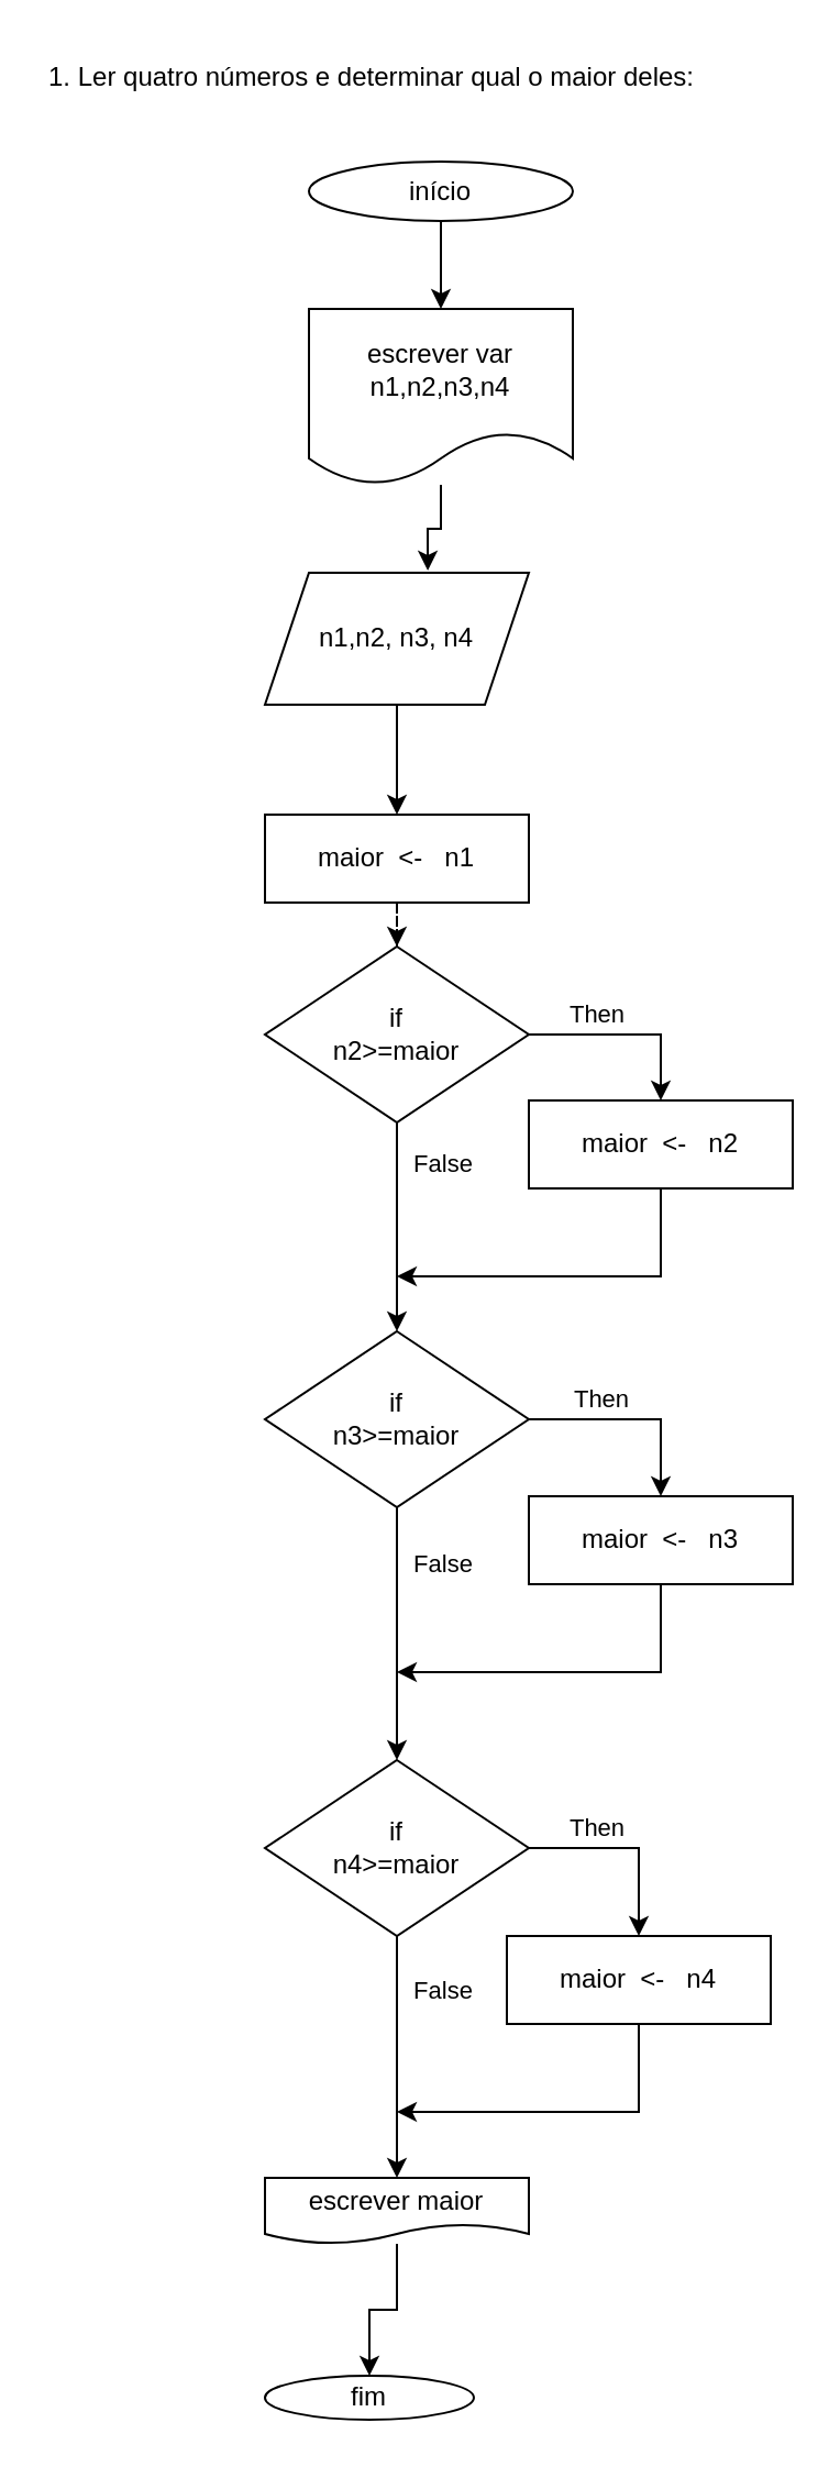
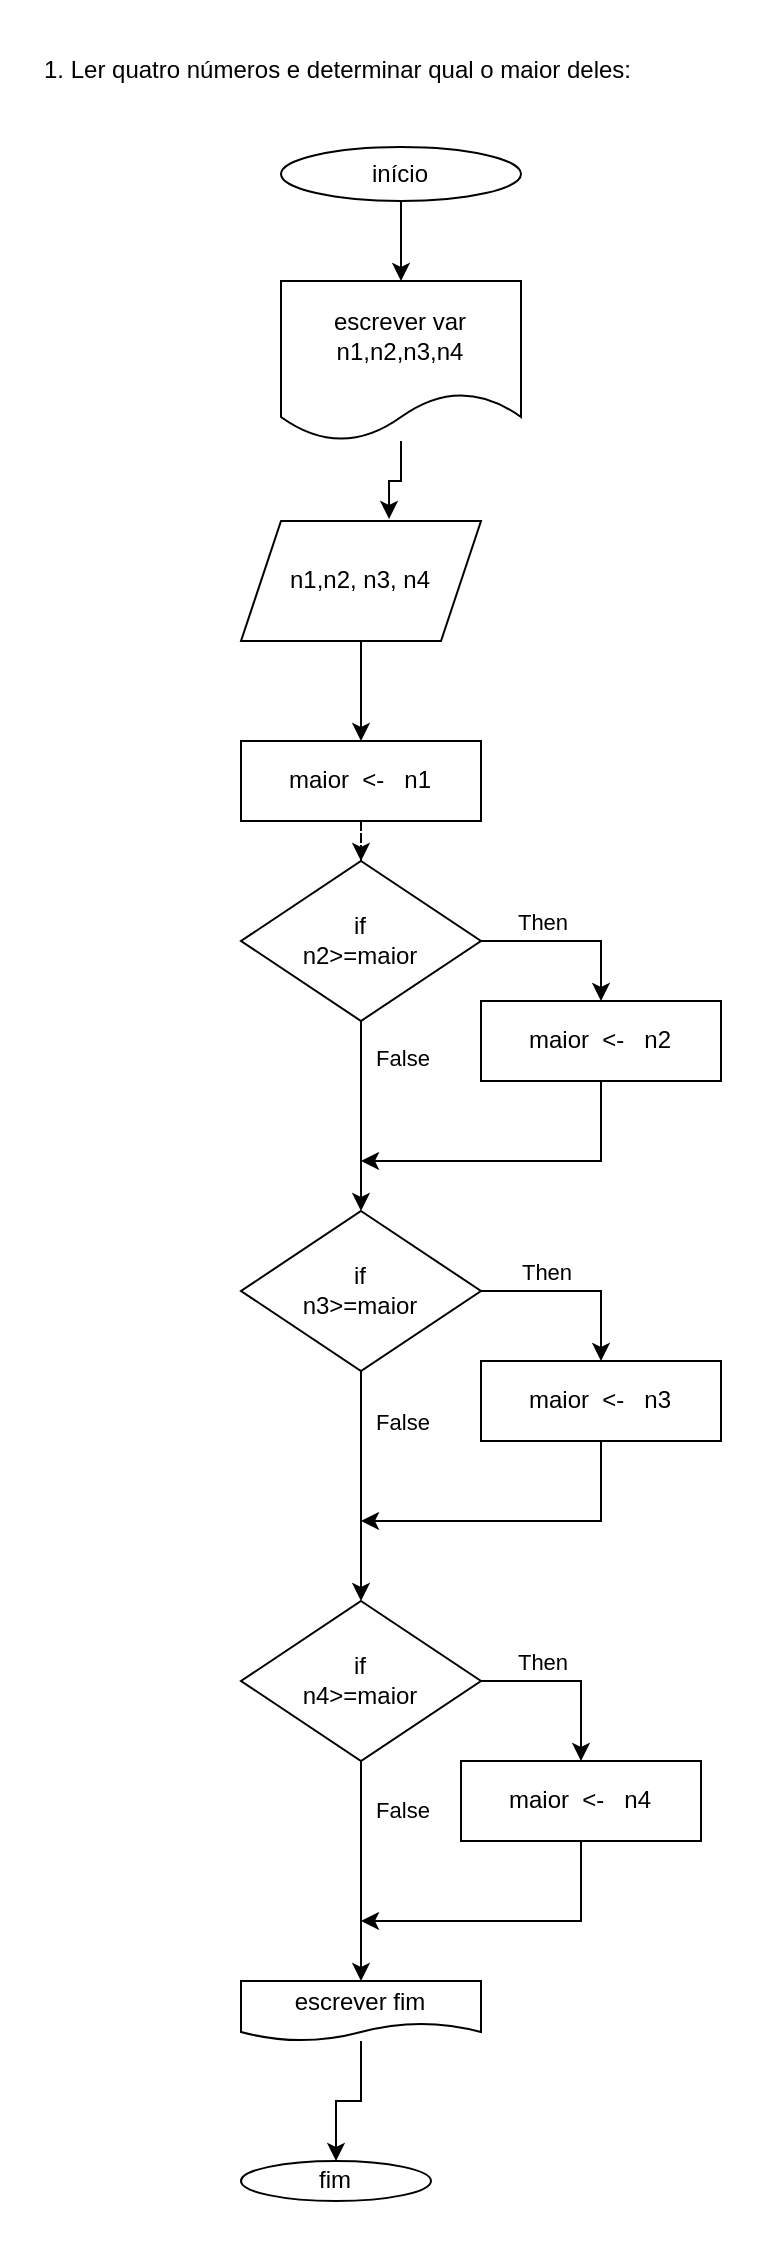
- <mxCell id="9" value="escrever maior" style="shape=document;whiteSpace=wrap;html=1;boundedLbl=1;" vertex="1" parent="1"><mxGeometry x="120" y="990" width="120" height="30" as="geometry" /></mxCell>
+ <mxCell id="9" value="escrever fim" style="shape=document;whiteSpace=wrap;html=1;boundedLbl=1;" vertex="1" parent="1"><mxGeometry x="120" y="990" width="120" height="30" as="geometry" /></mxCell>
